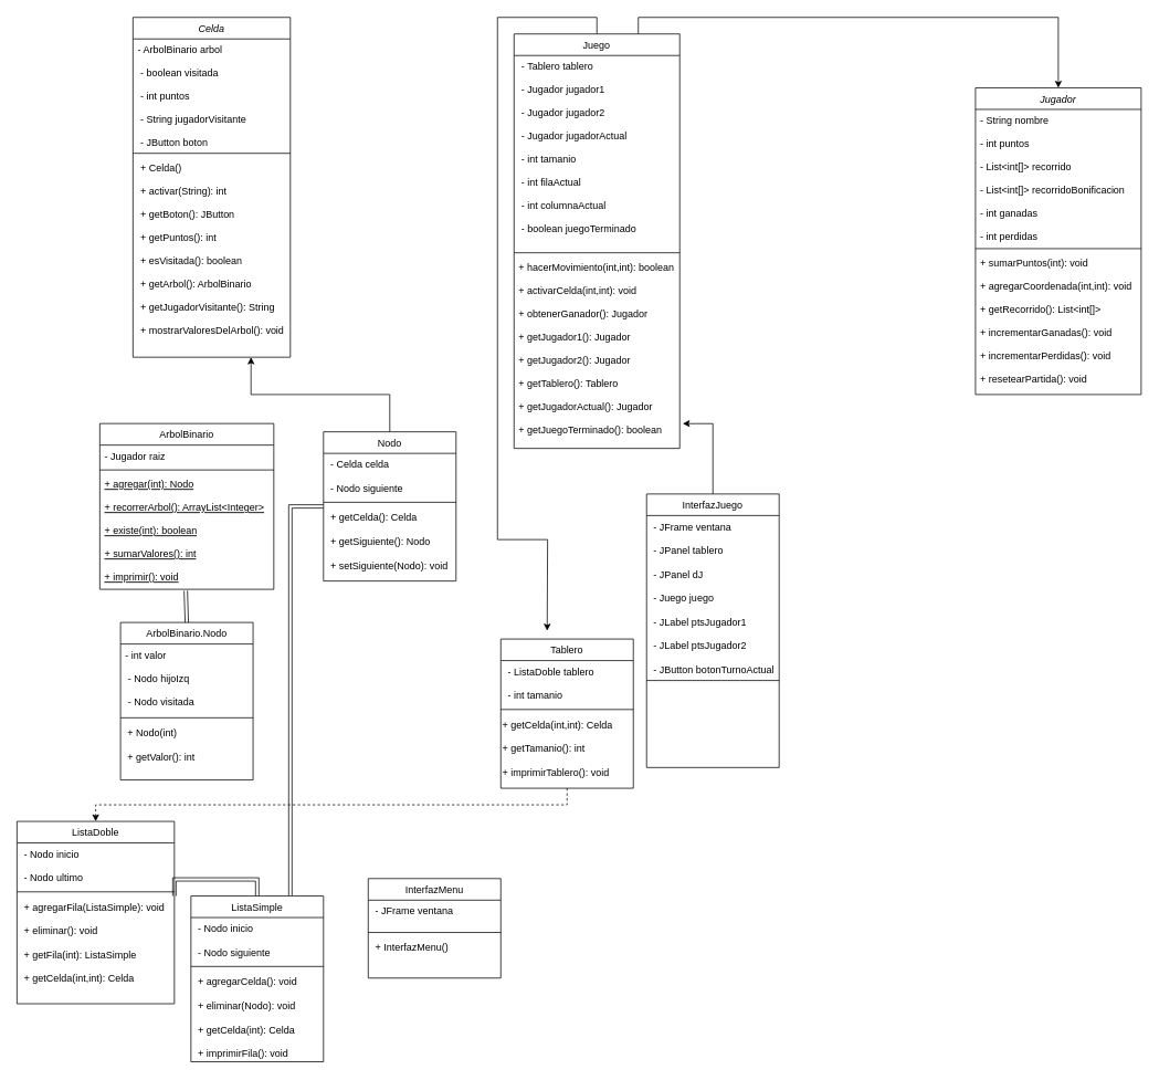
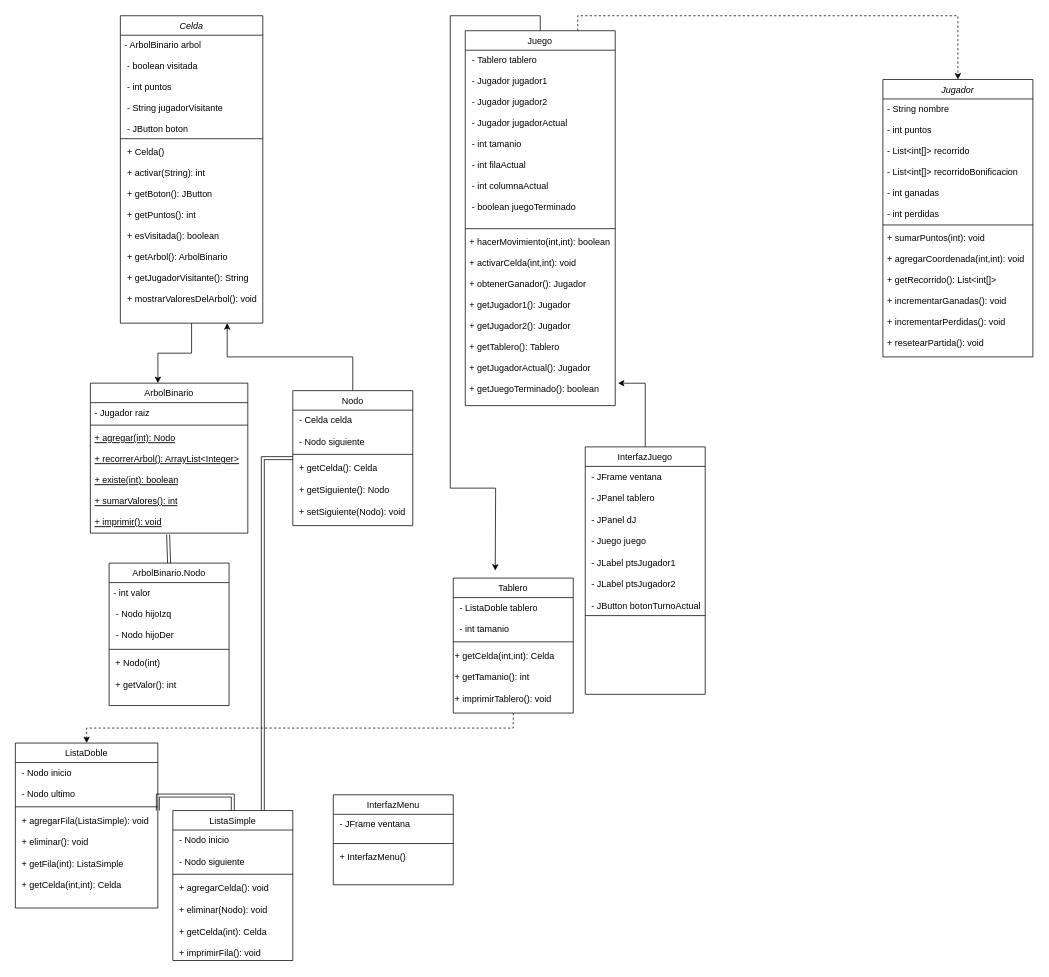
- <mxCell id="16" style="edgeStyle=orthogonalEdgeStyle;rounded=0;orthogonalLoop=1;jettySize=auto;html=1;exitX=0.75;exitY=0;exitDx=0;exitDy=0;entryX=0.5;entryY=0;entryDx=0;entryDy=0;" edge="1" parent="1" source="17" target="21"><mxGeometry relative="1" as="geometry" /></mxCell>
+ <mxCell id="16" style="edgeStyle=orthogonalEdgeStyle;rounded=0;orthogonalLoop=1;jettySize=auto;html=1;exitX=0.75;exitY=0;exitDx=0;exitDy=0;entryX=0.5;entryY=0;entryDx=0;entryDy=0;dashed=1;" edge="1" parent="1" source="17" target="21"><mxGeometry relative="1" as="geometry" /></mxCell>
+ <mxCell id="2" style="edgeStyle=orthogonalEdgeStyle;rounded=0;orthogonalLoop=1;jettySize=auto;html=1;exitX=0.5;exitY=1;exitDx=0;exitDy=0;entryX=0.429;entryY=0;entryDx=0;entryDy=0;entryPerimeter=0;" edge="1" parent="1" source="3" target="7"><mxGeometry relative="1" as="geometry"><mxPoint x="495" y="490" as="targetPoint" /></mxGeometry></mxCell>
- <mxCell id="12" value="- int valor&#10;&#10; - Nodo hijoIzq&#10;&#10; - Nodo visitada" style="text;align=left;verticalAlign=top;spacingLeft=4;spacingRight=4;overflow=hidden;rotatable=0;points=[[0,0.5],[1,0.5]];portConstraint=eastwest;" parent="11" vertex="1"><mxGeometry y="26" width="160" height="84" as="geometry" /></mxCell>
+ <mxCell id="12" value="- int valor&#10;&#10; - Nodo hijoIzq&#10;&#10; - Nodo hijoDer" style="text;align=left;verticalAlign=top;spacingLeft=4;spacingRight=4;overflow=hidden;rotatable=0;points=[[0,0.5],[1,0.5]];portConstraint=eastwest;" parent="11" vertex="1"><mxGeometry y="26" width="160" height="84" as="geometry" /></mxCell>
